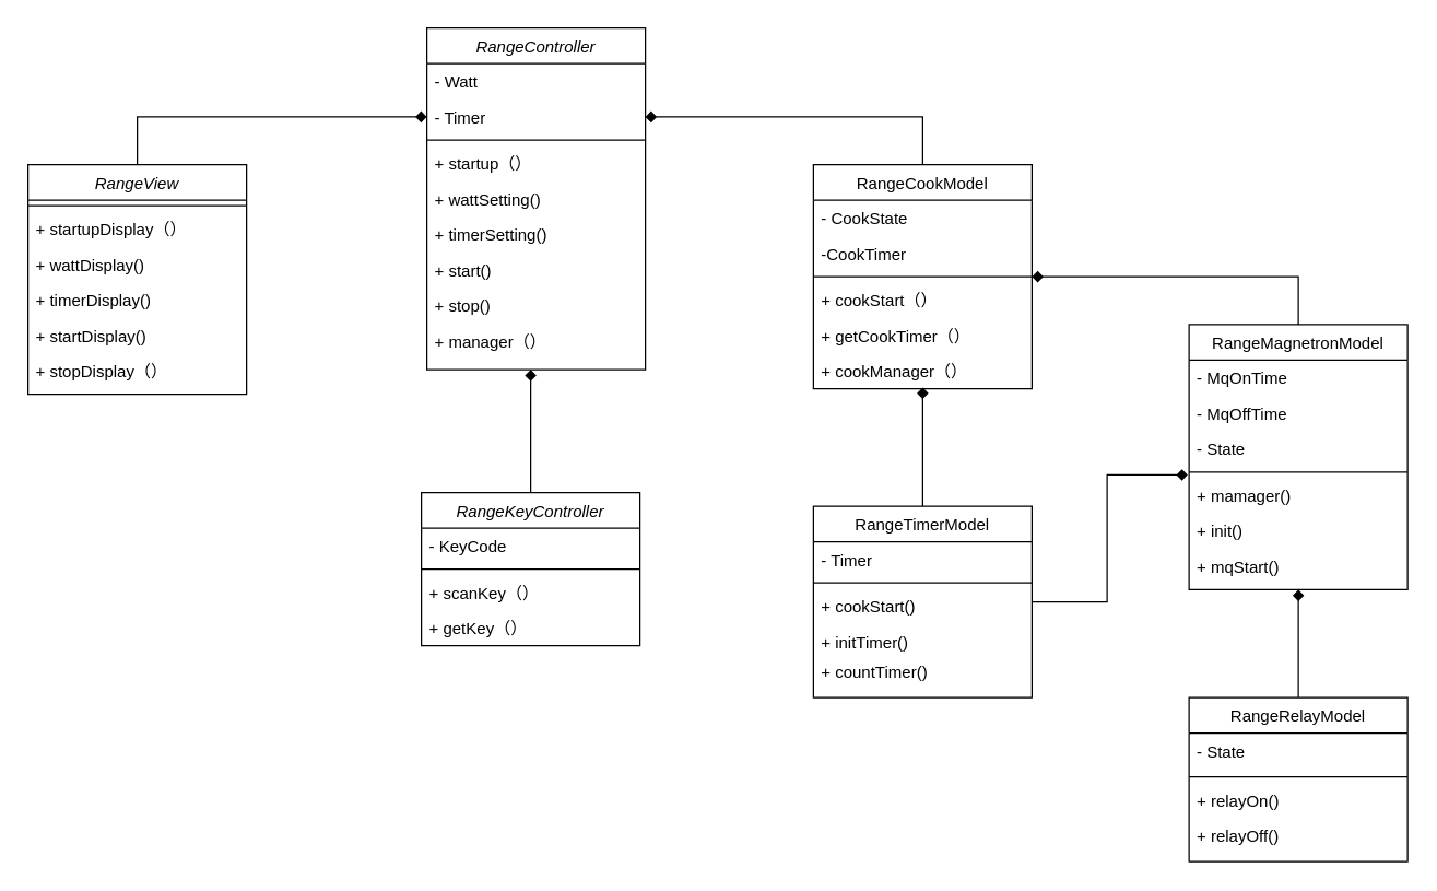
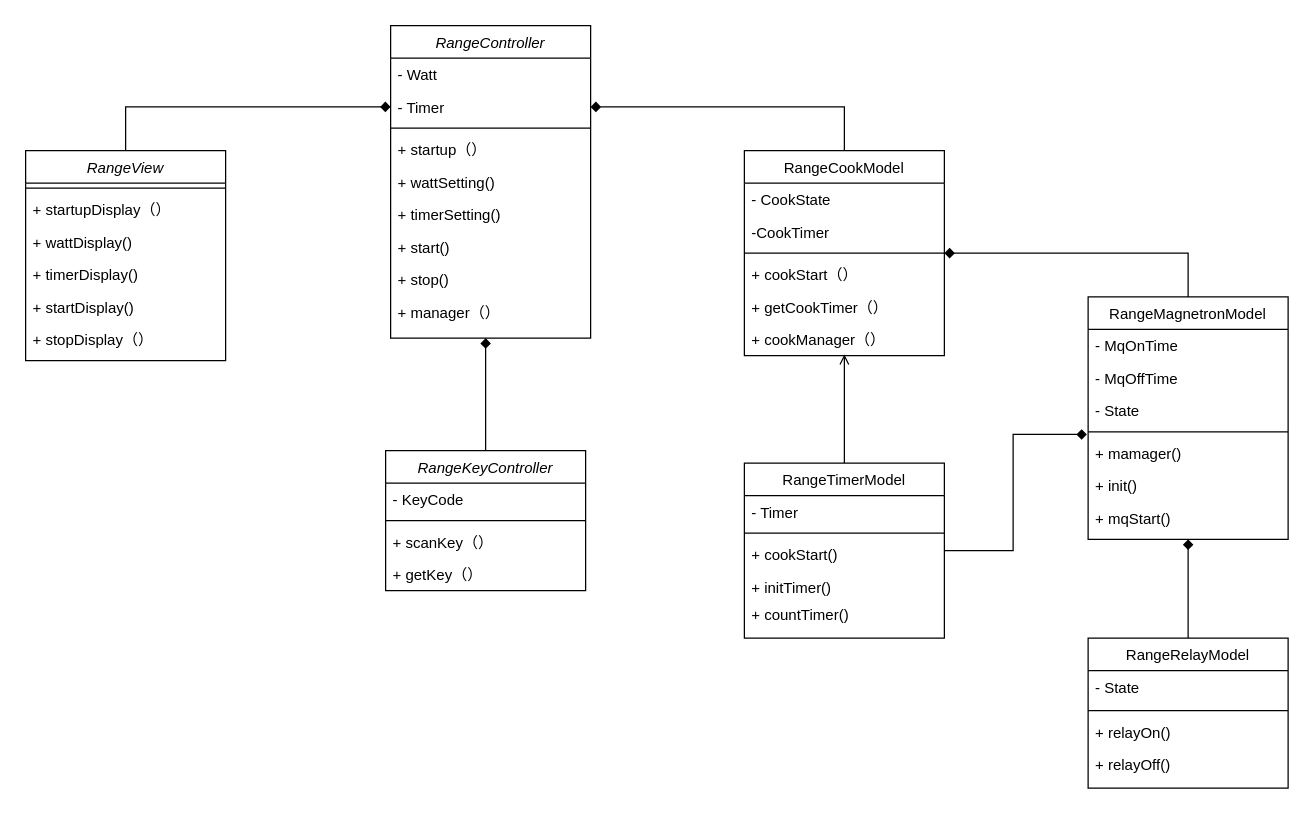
- <mxCell id="43" style="edgeStyle=orthogonalEdgeStyle;rounded=0;orthogonalLoop=1;jettySize=auto;html=1;entryX=0.5;entryY=0.962;entryDx=0;entryDy=0;entryPerimeter=0;endArrow=diamond;endFill=1;" parent="1" source="45" target="20" edge="1"><mxGeometry relative="1" as="geometry" /></mxCell>
+ <mxCell id="43" style="edgeStyle=orthogonalEdgeStyle;rounded=0;orthogonalLoop=1;jettySize=auto;html=1;entryX=0.5;entryY=0.962;entryDx=0;entryDy=0;entryPerimeter=0;endArrow=open;endFill=1;" parent="1" source="45" target="20" edge="1"><mxGeometry relative="1" as="geometry" /></mxCell>
